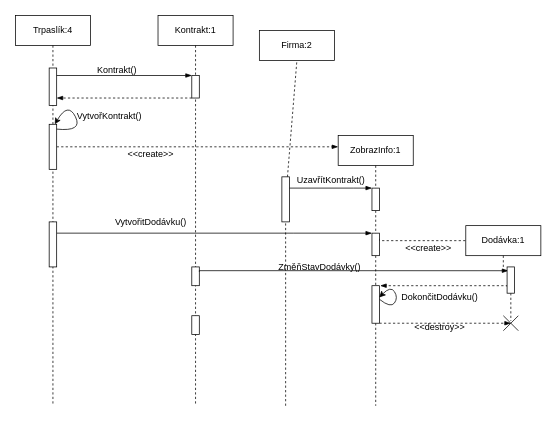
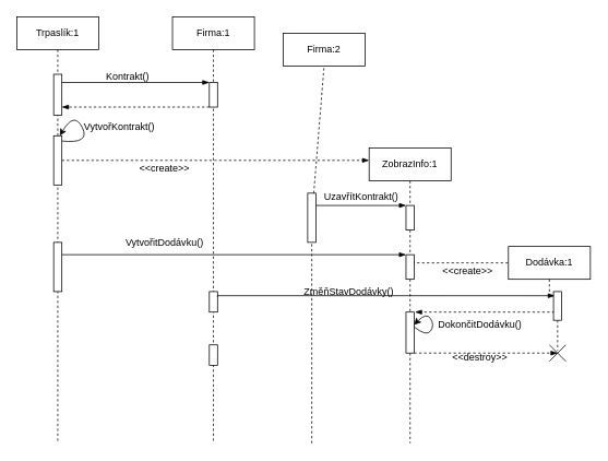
- <mxCell id="2" value="Trpaslík:4" style="shape=umlLifeline;perimeter=lifelinePerimeter;whiteSpace=wrap;html=1;container=0;dropTarget=0;collapsible=0;recursiveResize=0;outlineConnect=0;portConstraint=eastwest;newEdgeStyle={&quot;edgeStyle&quot;:&quot;elbowEdgeStyle&quot;,&quot;elbow&quot;:&quot;vertical&quot;,&quot;curved&quot;:0,&quot;rounded&quot;:0};" parent="1" vertex="1"><mxGeometry x="20" y="20" width="100" height="520" as="geometry" /></mxCell>
+ <mxCell id="2" value="Trpaslík:1" style="shape=umlLifeline;perimeter=lifelinePerimeter;whiteSpace=wrap;html=1;container=0;dropTarget=0;collapsible=0;recursiveResize=0;outlineConnect=0;portConstraint=eastwest;newEdgeStyle={&quot;edgeStyle&quot;:&quot;elbowEdgeStyle&quot;,&quot;elbow&quot;:&quot;vertical&quot;,&quot;curved&quot;:0,&quot;rounded&quot;:0};" parent="1" vertex="1"><mxGeometry x="20" y="20" width="100" height="520" as="geometry" /></mxCell>
- <mxCell id="4" value="Kontrakt:1" style="shape=umlLifeline;perimeter=lifelinePerimeter;whiteSpace=wrap;html=1;container=0;dropTarget=0;collapsible=0;recursiveResize=0;outlineConnect=0;portConstraint=eastwest;newEdgeStyle={&quot;edgeStyle&quot;:&quot;elbowEdgeStyle&quot;,&quot;elbow&quot;:&quot;vertical&quot;,&quot;curved&quot;:0,&quot;rounded&quot;:0};" parent="1" vertex="1"><mxGeometry x="210" y="20" width="100" height="520" as="geometry" /></mxCell>
+ <mxCell id="4" value="Firma:1" style="shape=umlLifeline;perimeter=lifelinePerimeter;whiteSpace=wrap;html=1;container=0;dropTarget=0;collapsible=0;recursiveResize=0;outlineConnect=0;portConstraint=eastwest;newEdgeStyle={&quot;edgeStyle&quot;:&quot;elbowEdgeStyle&quot;,&quot;elbow&quot;:&quot;vertical&quot;,&quot;curved&quot;:0,&quot;rounded&quot;:0};" parent="1" vertex="1"><mxGeometry x="210" y="20" width="100" height="520" as="geometry" /></mxCell>
